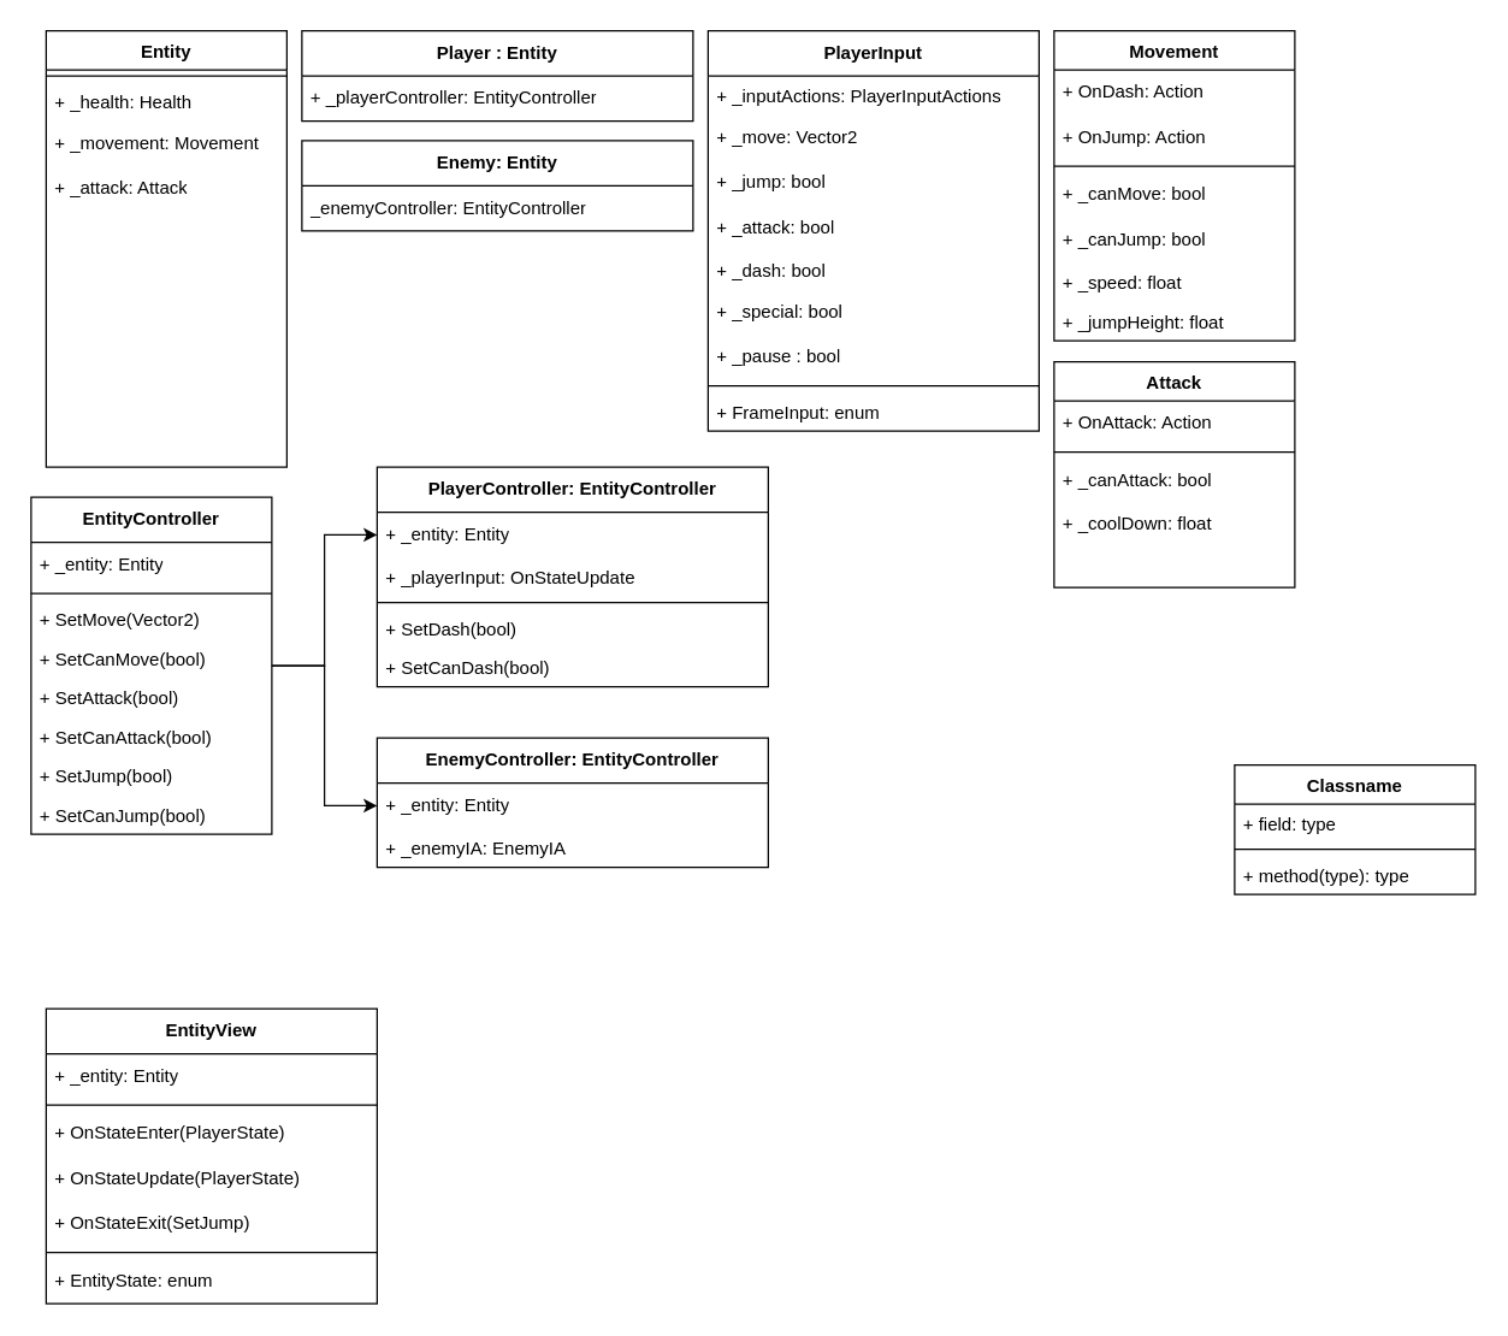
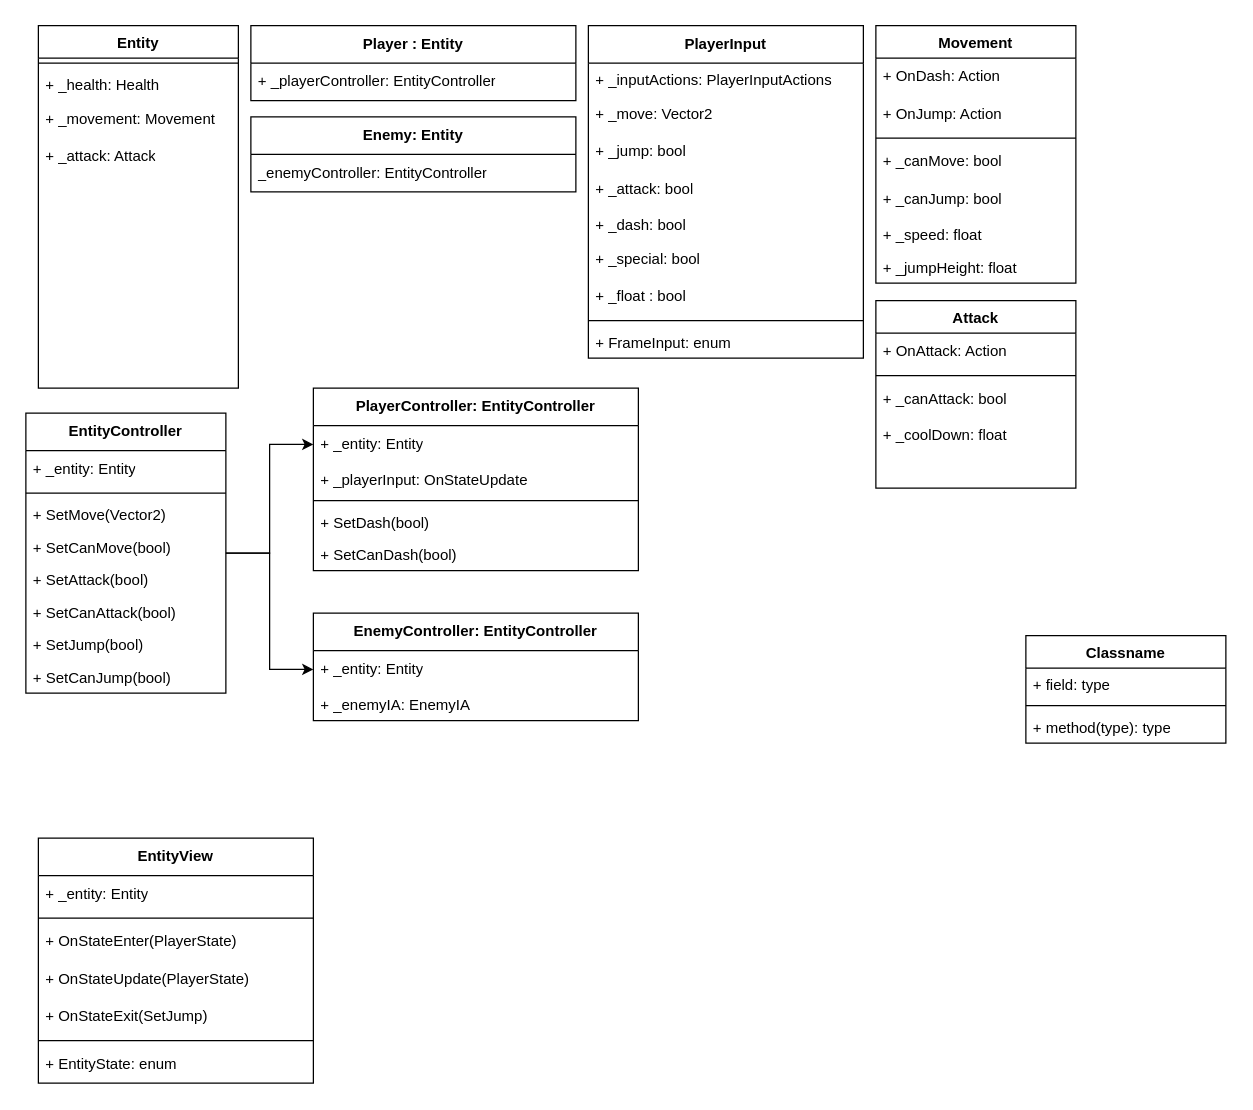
- <mxCell id="29" value="+ _pause : bool" style="text;strokeColor=none;fillColor=none;align=left;verticalAlign=middle;spacingLeft=4;spacingRight=4;overflow=hidden;points=[[0,0.5],[1,0.5]];portConstraint=eastwest;rotatable=0;whiteSpace=wrap;html=1;" parent="22" vertex="1"><mxGeometry y="202" width="220" height="30" as="geometry" /></mxCell>
+ <mxCell id="29" value="+ _float : bool" style="text;strokeColor=none;fillColor=none;align=left;verticalAlign=middle;spacingLeft=4;spacingRight=4;overflow=hidden;points=[[0,0.5],[1,0.5]];portConstraint=eastwest;rotatable=0;whiteSpace=wrap;html=1;" parent="22" vertex="1"><mxGeometry y="202" width="220" height="30" as="geometry" /></mxCell>
